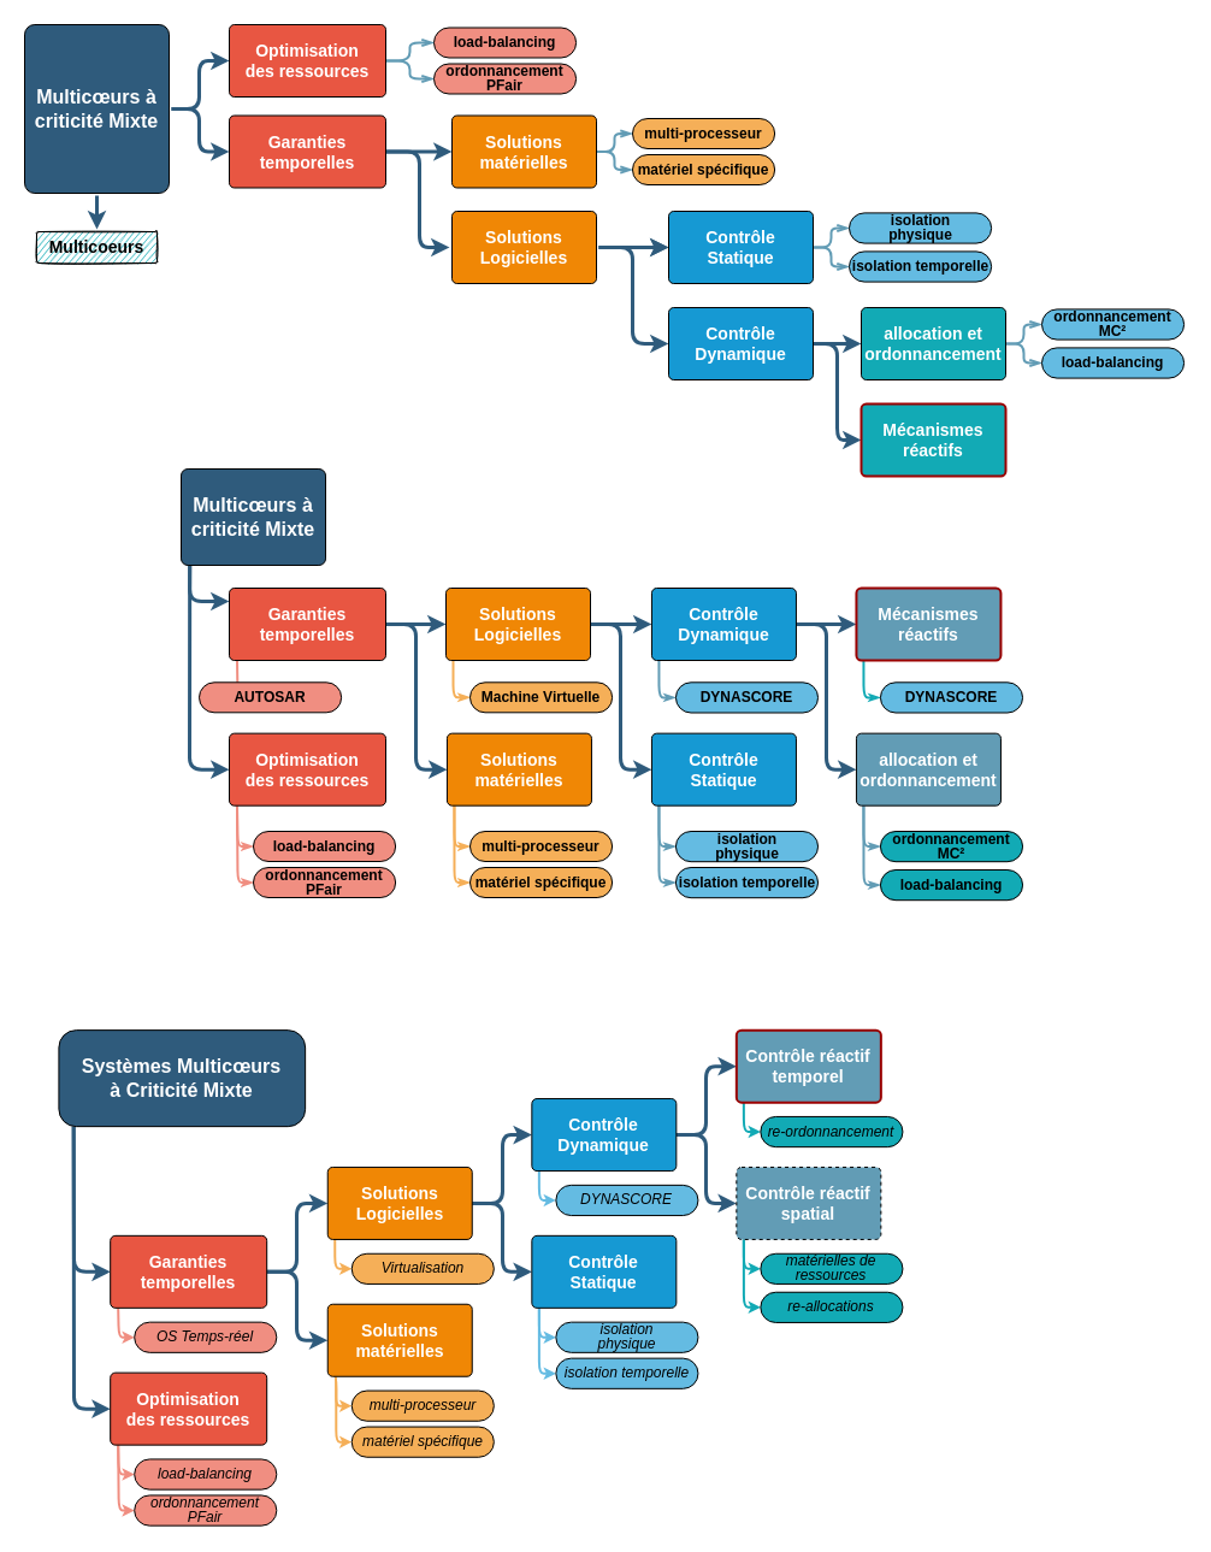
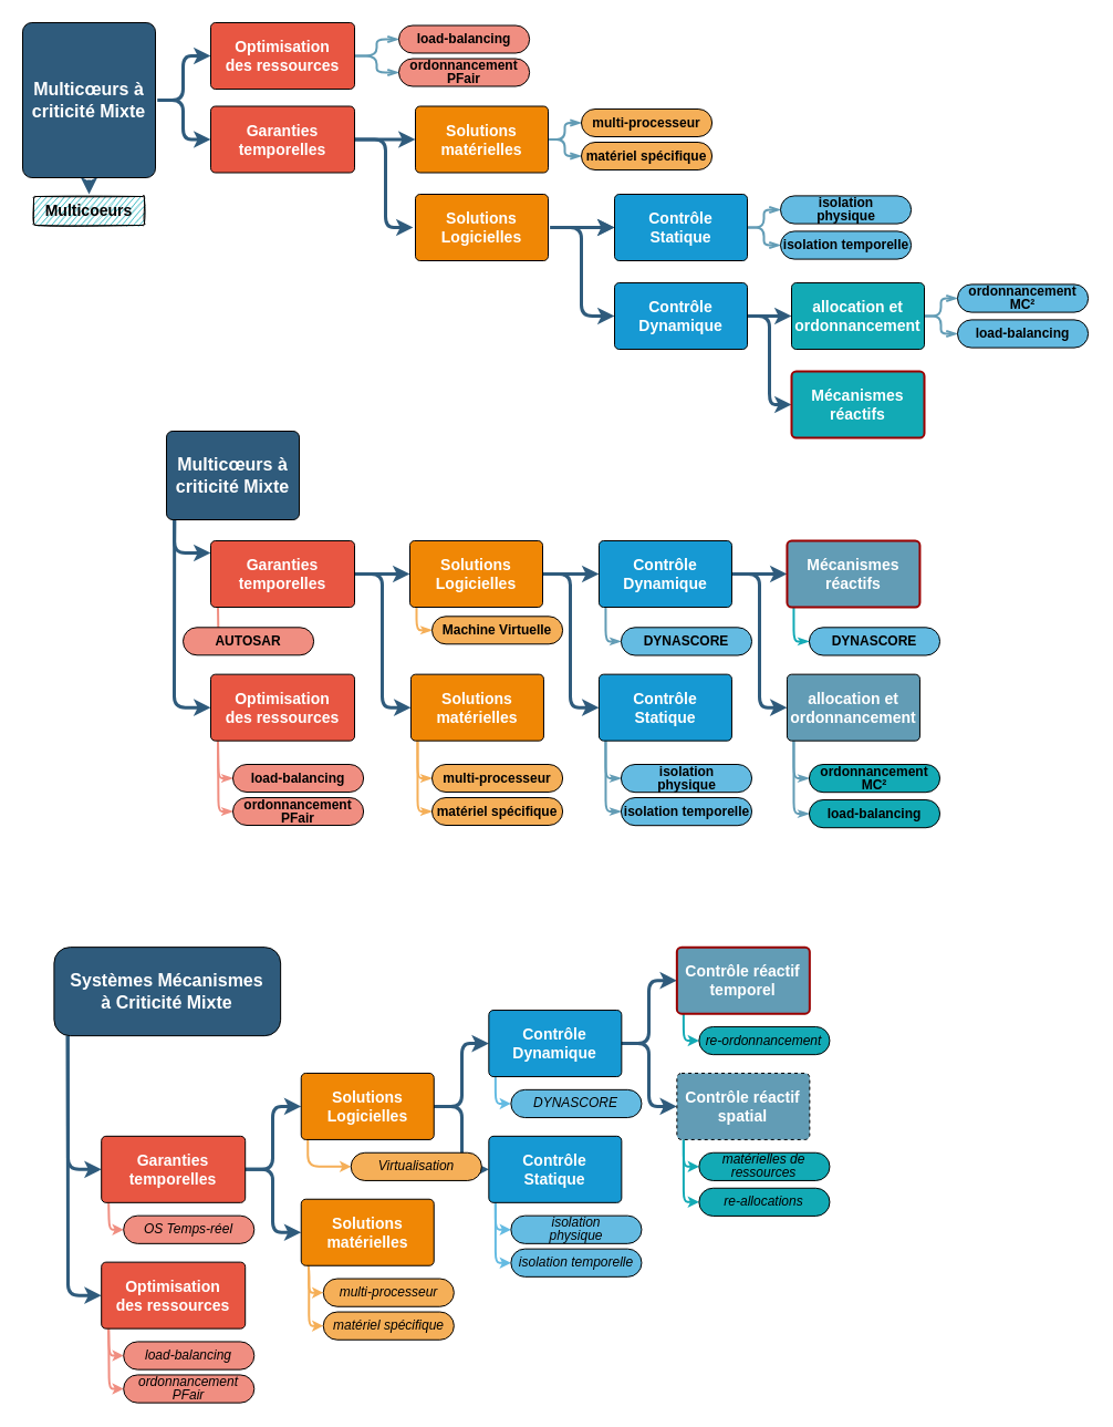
- <mxCell id="46" value="Multicoeurs" style="rounded=1;whiteSpace=wrap;html=1;shadow=0;labelBackgroundColor=none;strokeColor=default;strokeWidth=1;fillColor=#12aab5;fontFamily=Helvetica;fontSize=14;fontColor=#000000;align=center;fontStyle=1;spacing=5;arcSize=7;perimeterSpacing=2;sketch=1;" vertex="1" parent="1"><mxGeometry x="30" y="192" width="100" height="26" as="geometry" /></mxCell>
+ <mxCell id="46" value="Multicoeurs" style="rounded=1;whiteSpace=wrap;html=1;shadow=0;labelBackgroundColor=none;strokeColor=default;strokeWidth=1;fillColor=#12aab5;fontFamily=Helvetica;fontSize=14;fontColor=#000000;align=center;fontStyle=1;spacing=5;arcSize=7;perimeterSpacing=2;sketch=1;" vertex="1" parent="1"><mxGeometry x="30" y="177" width="100" height="26" as="geometry" /></mxCell>
- <mxCell id="36" value="Machine Virtuelle" style="rounded=1;whiteSpace=wrap;html=1;fontSize=12;fillColor=#F5AF58;strokeColor=default;fontColor=#000000;shadow=0;labelBackgroundColor=none;strokeWidth=1;fontStyle=1;spacing=5;arcSize=50;" vertex="1" parent="1"><mxGeometry x="390" y="566.3" width="118.11" height="25" as="geometry" /></mxCell>
+ <mxCell id="36" value="Machine Virtuelle" style="rounded=1;whiteSpace=wrap;html=1;fontSize=12;fillColor=#F5AF58;strokeColor=default;fontColor=#000000;shadow=0;labelBackgroundColor=none;strokeWidth=1;fontStyle=1;spacing=5;arcSize=50;" vertex="1" parent="1"><mxGeometry x="390" y="556.3" width="118.11" height="25" as="geometry" /></mxCell>
- <mxCell id="119" value="&lt;span style=&quot;color: rgb(255 , 255 , 255) ; font-size: 16px ; font-weight: 700&quot;&gt;Systèmes Multicœurs&lt;br&gt;à Criticité Mixte&lt;/span&gt;" style="rounded=1;whiteSpace=wrap;html=1;shadow=0;labelBackgroundColor=none;sketch=0;fontFamily=Helvetica;fontSize=16;fontColor=#FFFFFF;strokeColor=default;strokeWidth=1;fillColor=#2F5B7C;fontStyle=1;spacing=5;arcSize=18;points=[[0,0,0,0,0],[0,0.25,0,0,0],[0,0.5,0,0,0],[0,0.75,0,0,0],[0,1,0,0,0],[0.06,1,0,0,0],[0.25,0,0,0,0],[0.5,0,0,0,0],[0.5,1,0,0,0],[0.75,0,0,0,0],[0.75,1,0,0,0],[1,0,0,0,0],[1,0.25,0,0,0],[1,0.5,0,0,0],[1,0.75,0,0,0],[1,1,0,0,0]];" vertex="1" parent="1"><mxGeometry x="48.42" y="855.14" width="204.72" height="80" as="geometry" /></mxCell>
+ <mxCell id="119" value="&lt;span style=&quot;color: rgb(255 , 255 , 255) ; font-size: 16px ; font-weight: 700&quot;&gt;Systèmes Mécanismes&lt;br&gt;à Criticité Mixte&lt;/span&gt;" style="rounded=1;whiteSpace=wrap;html=1;shadow=0;labelBackgroundColor=none;sketch=0;fontFamily=Helvetica;fontSize=16;fontColor=#FFFFFF;strokeColor=default;strokeWidth=1;fillColor=#2F5B7C;fontStyle=1;spacing=5;arcSize=18;points=[[0,0,0,0,0],[0,0.25,0,0,0],[0,0.5,0,0,0],[0,0.75,0,0,0],[0,1,0,0,0],[0.06,1,0,0,0],[0.25,0,0,0,0],[0.5,0,0,0,0],[0.5,1,0,0,0],[0.75,0,0,0,0],[0.75,1,0,0,0],[1,0,0,0,0],[1,0.25,0,0,0],[1,0.5,0,0,0],[1,0.75,0,0,0],[1,1,0,0,0]];" vertex="1" parent="1"><mxGeometry x="48.42" y="855.14" width="204.72" height="80" as="geometry" /></mxCell>
- <mxCell id="113" value="Virtualisation" style="rounded=1;whiteSpace=wrap;html=1;fontSize=12;fillColor=#F5AF58;strokeColor=default;fontColor=#000000;shadow=0;labelBackgroundColor=none;strokeWidth=1;fontStyle=2;spacing=0;arcSize=50;" vertex="1" parent="1"><mxGeometry x="291.74" y="1040.75" width="118.11" height="25.197" as="geometry" /></mxCell>
+ <mxCell id="113" value="Virtualisation" style="rounded=1;whiteSpace=wrap;html=1;fontSize=12;fillColor=#F5AF58;strokeColor=default;fontColor=#000000;shadow=0;labelBackgroundColor=none;strokeWidth=1;fontStyle=2;spacing=0;arcSize=50;" vertex="1" parent="1"><mxGeometry x="316.74" y="1040.75" width="118.11" height="25.197" as="geometry" /></mxCell>
